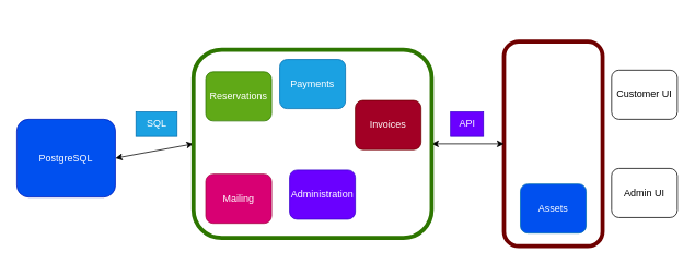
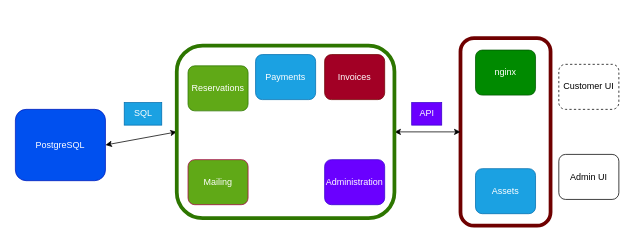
+ <mxCell id="17" value="nginx" style="rounded=1;whiteSpace=wrap;html=1;fillColor=#008a00;fontColor=#ffffff;strokeColor=#005700;" vertex="1" parent="1"><mxGeometry x="633" y="66" width="80" height="60" as="geometry" /></mxCell>
- <mxCell id="12" value="Customer UI" style="rounded=1;whiteSpace=wrap;html=1;" vertex="1" parent="1"><mxGeometry x="744" y="85" width="80" height="60" as="geometry" /></mxCell>
+ <mxCell id="12" value="Customer UI" style="rounded=1;whiteSpace=wrap;html=1;dashed=1;" vertex="1" parent="1"><mxGeometry x="744" y="85" width="80" height="60" as="geometry" /></mxCell>
- <mxCell id="11" value="Invoices" style="rounded=1;whiteSpace=wrap;html=1;fillColor=#a20025;fontColor=#ffffff;strokeColor=#6F0000;" vertex="1" parent="1"><mxGeometry x="432" y="122" width="80" height="60" as="geometry" /></mxCell>
+ <mxCell id="11" value="Invoices" style="rounded=1;whiteSpace=wrap;html=1;fillColor=#a20025;fontColor=#ffffff;strokeColor=#6F0000;" vertex="1" parent="1"><mxGeometry x="432" y="72" width="80" height="60" as="geometry" /></mxCell>
- <mxCell id="18" value="Administration" style="rounded=1;whiteSpace=wrap;html=1;fillColor=#6a00ff;fontColor=#ffffff;strokeColor=#3700CC;" vertex="1" parent="1"><mxGeometry x="352" y="207" width="80" height="60" as="geometry" /></mxCell>
+ <mxCell id="18" value="Administration" style="rounded=1;whiteSpace=wrap;html=1;fillColor=#6a00ff;fontColor=#ffffff;strokeColor=#3700CC;" vertex="1" parent="1"><mxGeometry x="432" y="212" width="80" height="60" as="geometry" /></mxCell>
- <mxCell id="9" value="Mailing" style="rounded=1;whiteSpace=wrap;html=1;fillColor=#d80073;fontColor=#ffffff;strokeColor=#A50040;" vertex="1" parent="1"><mxGeometry x="250" y="212" width="80" height="60" as="geometry" /></mxCell>
+ <mxCell id="9" value="Mailing" style="rounded=1;whiteSpace=wrap;html=1;fillColor=#60a917;fontColor=#ffffff;strokeColor=#A50040;" vertex="1" parent="1"><mxGeometry x="250" y="212" width="80" height="60" as="geometry" /></mxCell>
- <mxCell id="16" value="Assets" style="rounded=1;whiteSpace=wrap;html=1;fillColor=#0050ef;fontColor=#ffffff;strokeColor=#006EAF;" vertex="1" parent="1"><mxGeometry x="633" y="224" width="80" height="60" as="geometry" /></mxCell>
+ <mxCell id="16" value="Assets" style="rounded=1;whiteSpace=wrap;html=1;fillColor=#1ba1e2;fontColor=#ffffff;strokeColor=#006EAF;" vertex="1" parent="1"><mxGeometry x="633" y="224" width="80" height="60" as="geometry" /></mxCell>
